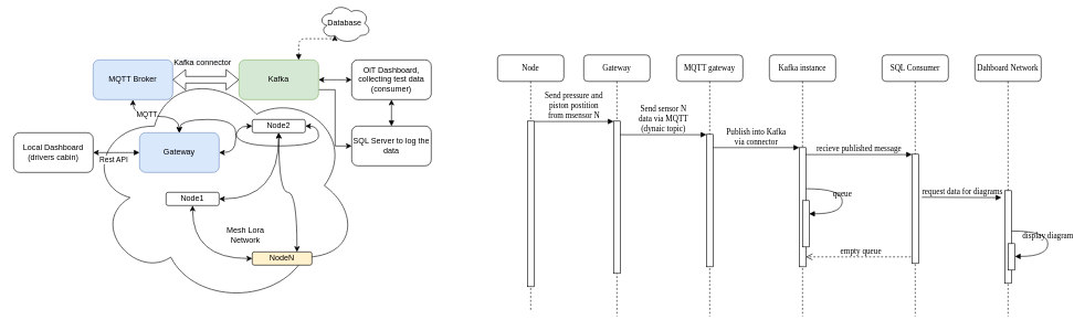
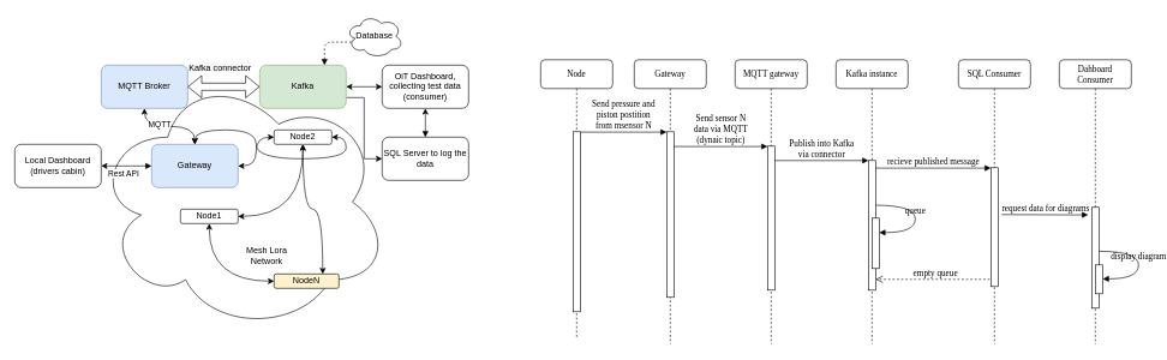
- <mxCell id="26" value="Database" style="ellipse;shape=cloud;whiteSpace=wrap;html=1;" parent="1" vertex="1"><mxGeometry x="480" y="5" width="79.02" height="60" as="geometry" /></mxCell>
+ <mxCell id="26" value="Database" style="ellipse;shape=cloud;whiteSpace=wrap;html=1;" parent="1" vertex="1"><mxGeometry x="480" y="20" width="79.02" height="60" as="geometry" /></mxCell>
- <mxCell id="34" value="Dahboard Network" style="shape=umlLifeline;perimeter=lifelinePerimeter;whiteSpace=wrap;html=1;container=1;collapsible=0;recursiveResize=0;outlineConnect=0;rounded=1;shadow=0;comic=0;labelBackgroundColor=none;strokeWidth=1;fontFamily=Verdana;fontSize=12;align=center;" vertex="1" parent="1"><mxGeometry x="1470" y="82.5" width="100" height="395" as="geometry" /></mxCell>
+ <mxCell id="34" value="Dahboard Consumer" style="shape=umlLifeline;perimeter=lifelinePerimeter;whiteSpace=wrap;html=1;container=1;collapsible=0;recursiveResize=0;outlineConnect=0;rounded=1;shadow=0;comic=0;labelBackgroundColor=none;strokeWidth=1;fontFamily=Verdana;fontSize=12;align=center;" vertex="1" parent="1"><mxGeometry x="1470" y="82.5" width="100" height="395" as="geometry" /></mxCell>
